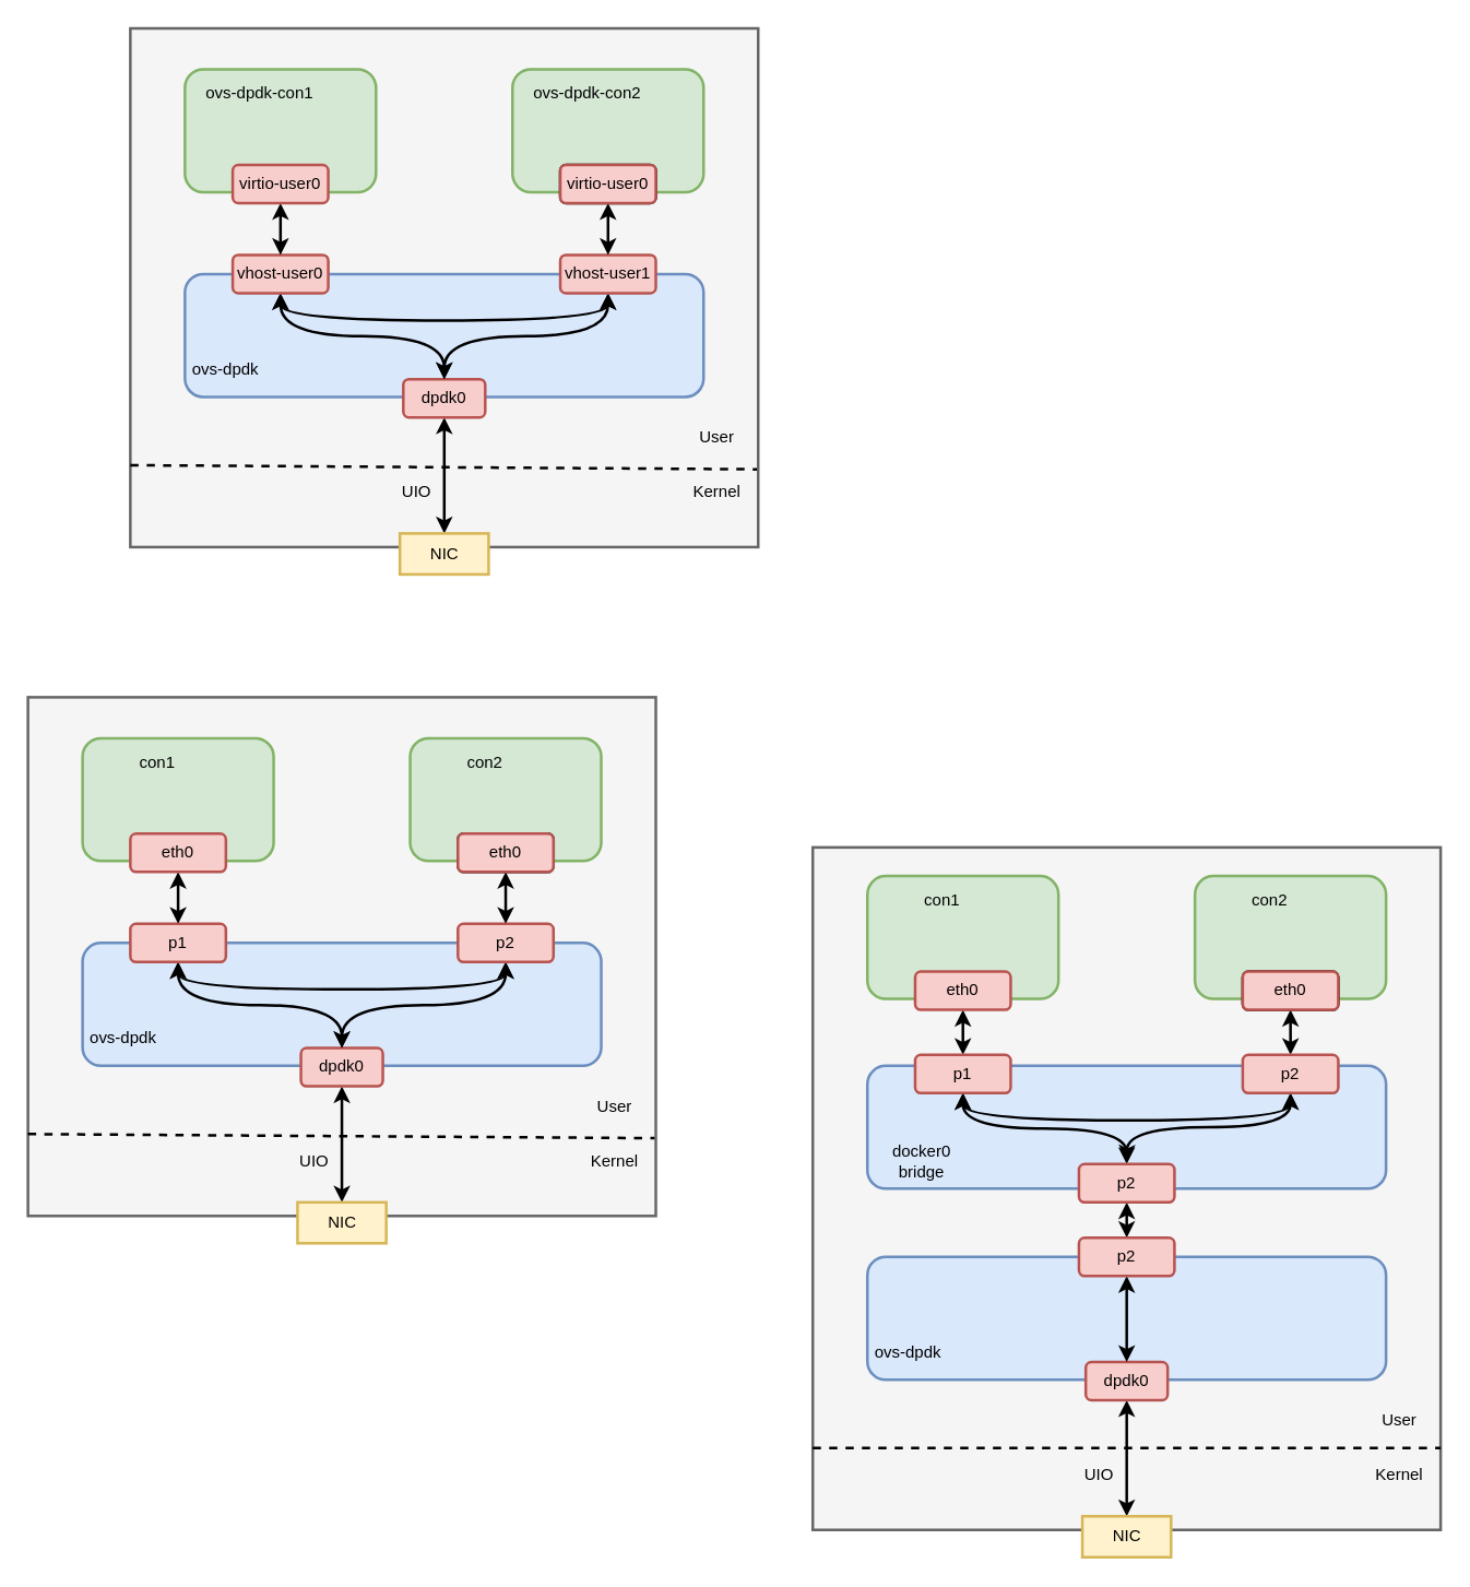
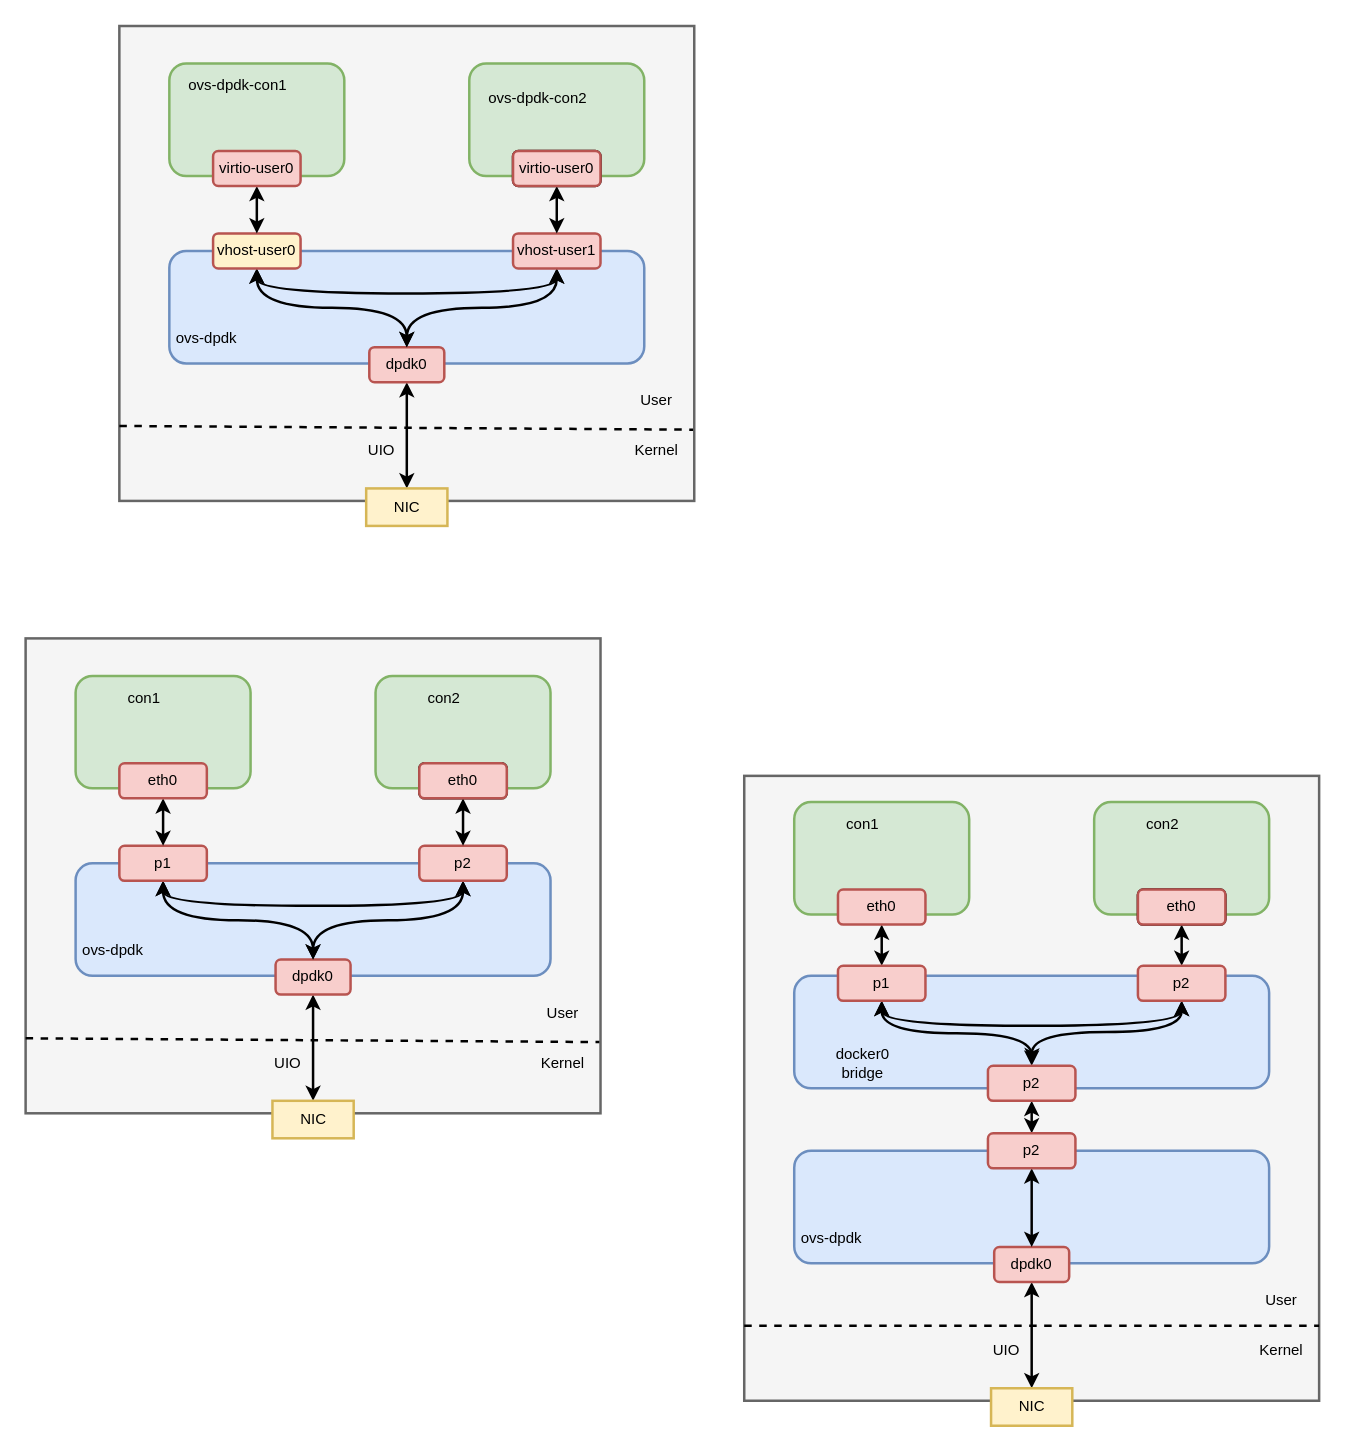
- <mxCell id="14" value="ovs-dpdk-con2" style="text;html=1;strokeColor=none;fillColor=none;align=center;verticalAlign=middle;whiteSpace=wrap;rounded=0;strokeWidth=2;" vertex="1" parent="1"><mxGeometry x="385" y="58" width="90" height="20" as="geometry" /></mxCell>
+ <mxCell id="14" value="ovs-dpdk-con2" style="text;html=1;strokeColor=none;fillColor=none;align=center;verticalAlign=middle;whiteSpace=wrap;rounded=0;strokeWidth=2;" vertex="1" parent="1"><mxGeometry x="385" y="68" width="90" height="20" as="geometry" /></mxCell>
- <mxCell id="17" value="vhost-user0" style="rounded=1;whiteSpace=wrap;html=1;strokeWidth=2;fillColor=#f8cecc;strokeColor=#b85450;" vertex="1" parent="1"><mxGeometry x="170" y="186" width="70" height="28" as="geometry" /></mxCell>
+ <mxCell id="17" value="vhost-user0" style="rounded=1;whiteSpace=wrap;html=1;strokeWidth=2;fillColor=#fff2cc;strokeColor=#b85450;" vertex="1" parent="1"><mxGeometry x="170" y="186" width="70" height="28" as="geometry" /></mxCell>
- <mxCell id="79" value="docker0&lt;br&gt;bridge" style="text;html=1;strokeColor=none;fillColor=none;align=center;verticalAlign=middle;whiteSpace=wrap;rounded=0;strokeWidth=2;" vertex="1" parent="1"><mxGeometry x="645" y="840" width="60" height="20" as="geometry" /></mxCell>
+ <mxCell id="79" value="docker0&lt;br&gt;bridge" style="text;html=1;strokeColor=none;fillColor=none;align=center;verticalAlign=middle;whiteSpace=wrap;rounded=0;strokeWidth=2;" vertex="1" parent="1"><mxGeometry x="660" y="840" width="60" height="20" as="geometry" /></mxCell>
